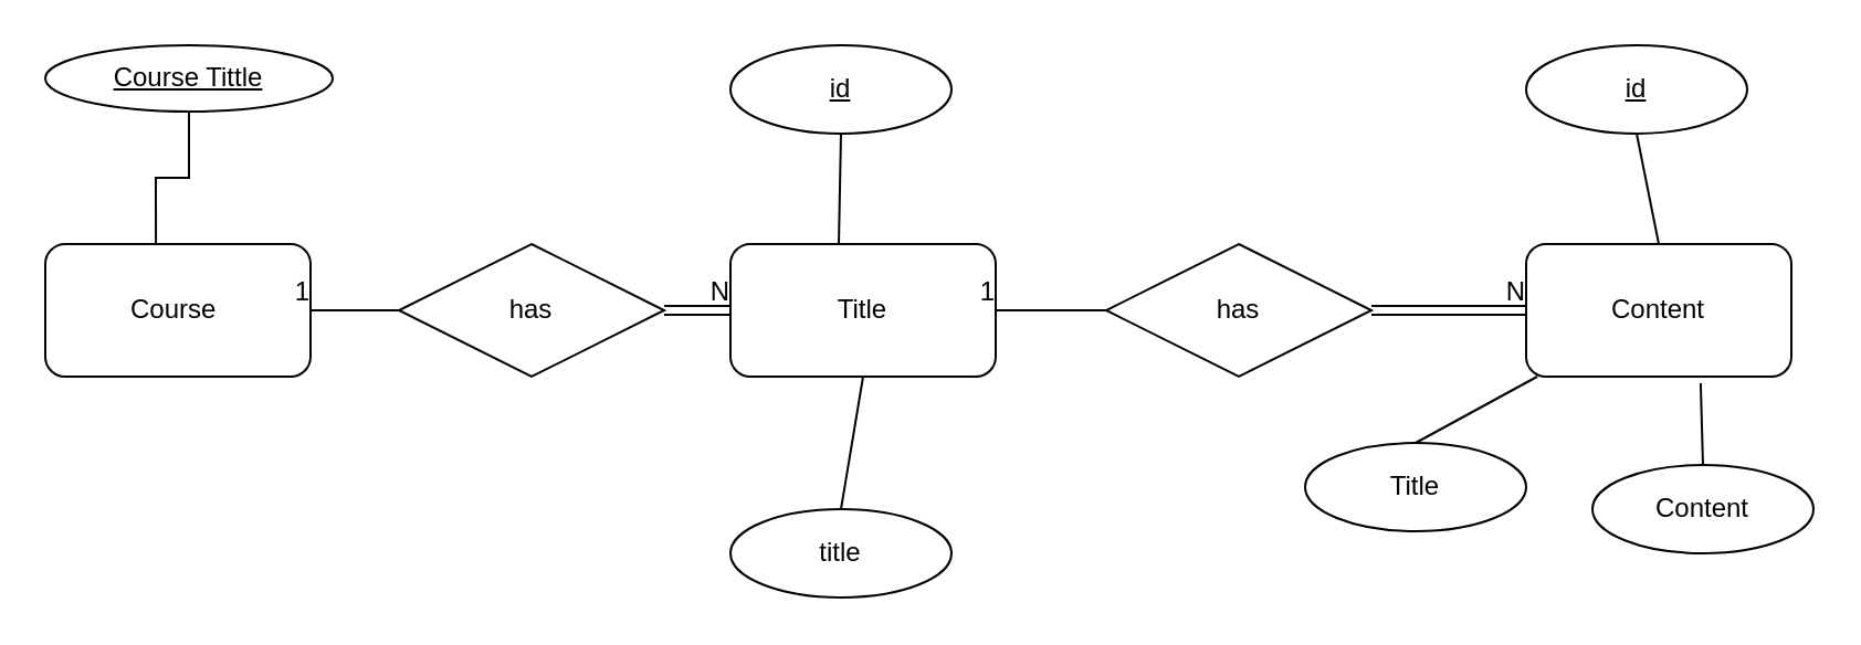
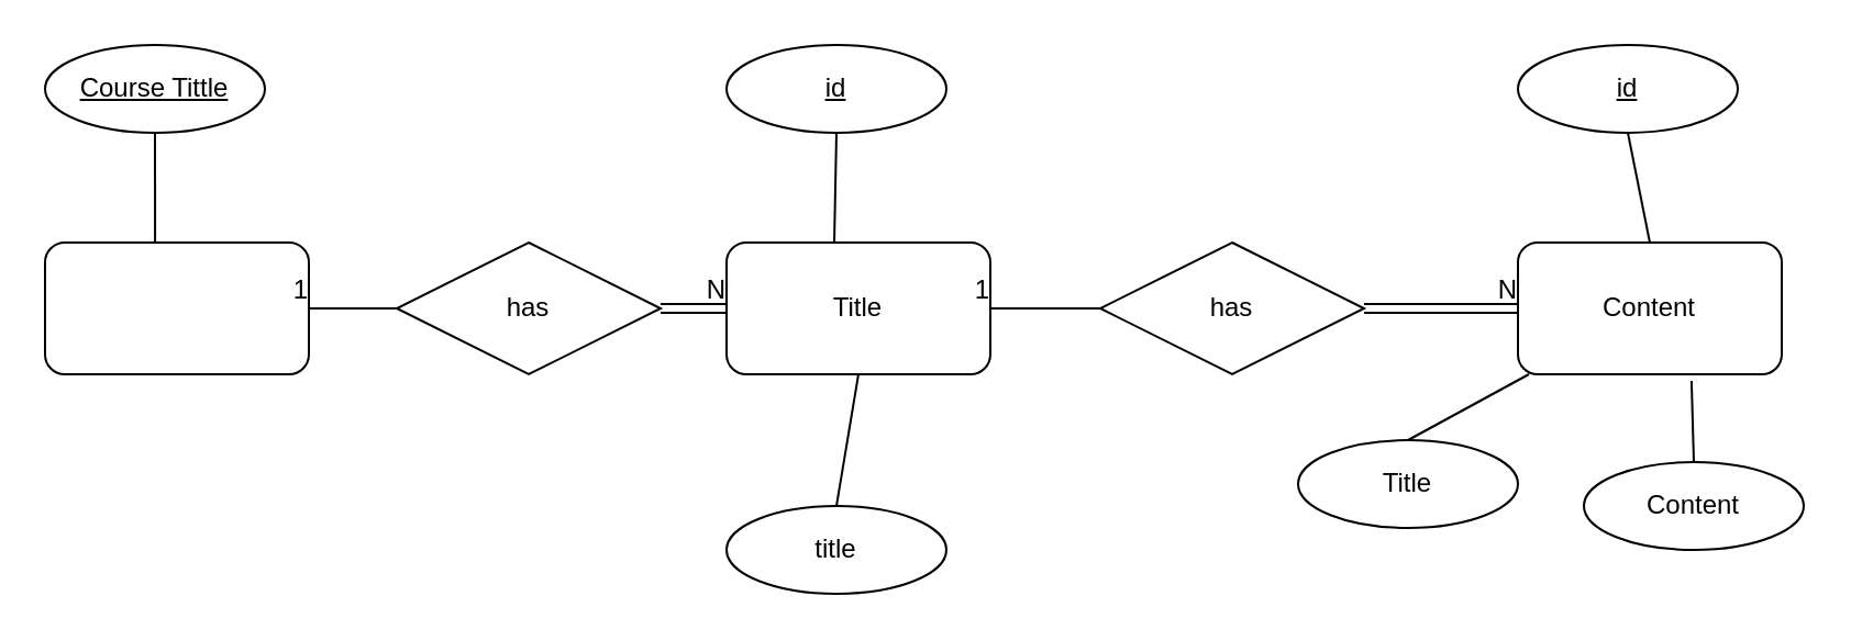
- <mxCell id="13" value="Course Tittle" style="ellipse;whiteSpace=wrap;html=1;align=center;fontStyle=4;" vertex="1" parent="1"><mxGeometry x="20" y="20" width="130" height="30" as="geometry" /></mxCell>
+ <mxCell id="13" value="Course Tittle" style="ellipse;whiteSpace=wrap;html=1;align=center;fontStyle=4;" vertex="1" parent="1"><mxGeometry x="20" y="20" width="100" height="40" as="geometry" /></mxCell>
- <mxCell id="4" value="Course&amp;nbsp;" style="text;html=1;strokeColor=none;fillColor=none;align=center;verticalAlign=middle;whiteSpace=wrap;rounded=0;" vertex="1" parent="1"><mxGeometry x="50" y="125" width="60" height="30" as="geometry" /></mxCell>
